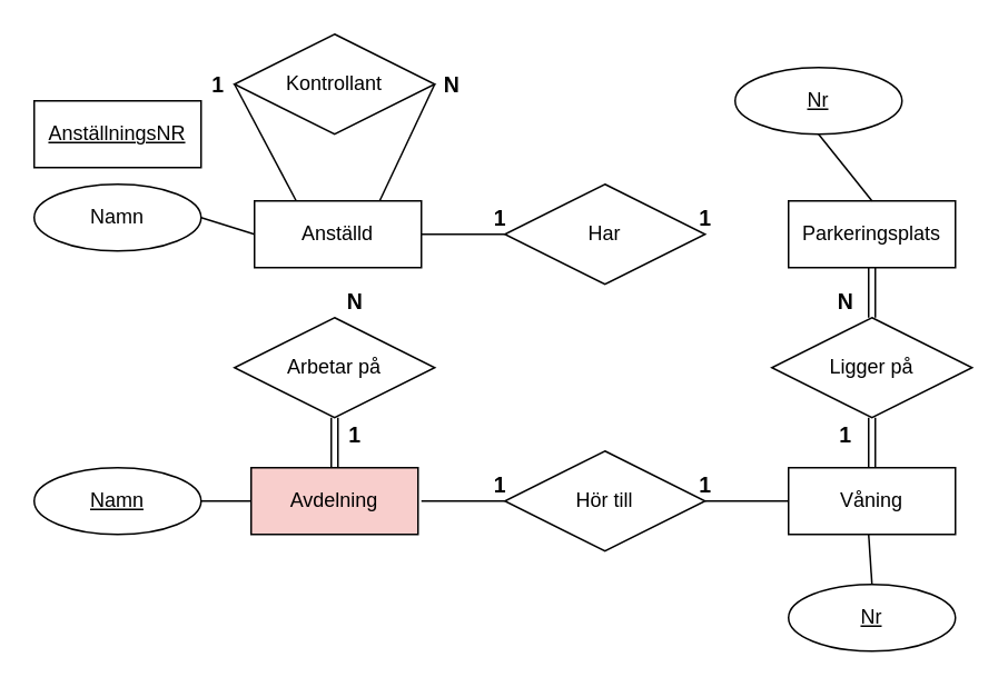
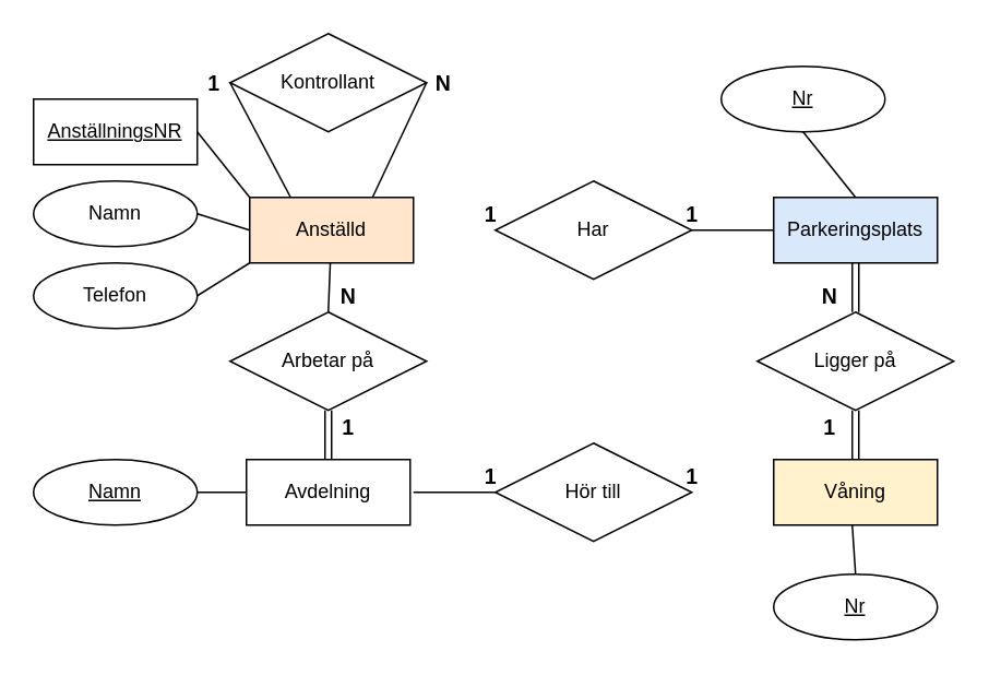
+ <mxCell id="34" value="" style="endArrow=none;html=1;rounded=0;exitX=1;exitY=0.5;exitDx=0;exitDy=0;entryX=0;entryY=0;entryDx=0;entryDy=0;" edge="1" parent="1" source="31" target="2"><mxGeometry relative="1" as="geometry"><mxPoint x="320" y="230" as="sourcePoint" /><mxPoint x="480" y="230" as="targetPoint" /></mxGeometry></mxCell>
- <mxCell id="2" value="Anställd" style="whiteSpace=wrap;html=1;align=center;" vertex="1" parent="1"><mxGeometry x="152" y="120" width="100" height="40" as="geometry" /></mxCell>
+ <mxCell id="2" value="Anställd" style="whiteSpace=wrap;html=1;align=center;fillColor=#ffe6cc;" vertex="1" parent="1"><mxGeometry x="152" y="120" width="100" height="40" as="geometry" /></mxCell>
- <mxCell id="15" value="" style="endArrow=none;html=1;rounded=0;exitX=1;exitY=0.5;exitDx=0;exitDy=0;entryX=0;entryY=0.5;entryDx=0;entryDy=0;" edge="1" parent="1" source="2" target="14"><mxGeometry relative="1" as="geometry"><mxPoint x="422" y="200" as="sourcePoint" /><mxPoint x="582" y="200" as="targetPoint" /></mxGeometry></mxCell>
+ <mxCell id="16" value="" style="endArrow=none;html=1;rounded=0;exitX=1;exitY=0.5;exitDx=0;exitDy=0;entryX=0;entryY=0.5;entryDx=0;entryDy=0;" edge="1" parent="1" source="14" target="6"><mxGeometry relative="1" as="geometry"><mxPoint x="422" y="200" as="sourcePoint" /><mxPoint x="582" y="200" as="targetPoint" /></mxGeometry></mxCell>
- <mxCell id="6" value="Parkeringsplats" style="whiteSpace=wrap;html=1;align=center;" vertex="1" parent="1"><mxGeometry x="472" y="120" width="100" height="40" as="geometry" /></mxCell>
+ <mxCell id="6" value="Parkeringsplats" style="whiteSpace=wrap;html=1;align=center;fillColor=#dae8fc;" vertex="1" parent="1"><mxGeometry x="472" y="120" width="100" height="40" as="geometry" /></mxCell>
+ <mxCell id="36" value="" style="endArrow=none;html=1;rounded=0;exitX=1;exitY=0.5;exitDx=0;exitDy=0;entryX=0;entryY=1;entryDx=0;entryDy=0;" edge="1" parent="1" source="33" target="2"><mxGeometry relative="1" as="geometry"><mxPoint x="320" y="230" as="sourcePoint" /><mxPoint x="480" y="230" as="targetPoint" /></mxGeometry></mxCell>
+ <mxCell id="26" value="" style="endArrow=none;html=1;rounded=0;exitX=0.5;exitY=0;exitDx=0;exitDy=0;" edge="1" parent="1" source="25" target="2"><mxGeometry relative="1" as="geometry"><mxPoint x="422" y="200" as="sourcePoint" /><mxPoint x="582" y="200" as="targetPoint" /></mxGeometry></mxCell>
+ <mxCell id="33" value="Telefon" style="ellipse;whiteSpace=wrap;html=1;align=center;" vertex="1" parent="1"><mxGeometry x="20" y="160" width="100" height="40" as="geometry" /></mxCell>
- <mxCell id="4" value="Avdelning" style="whiteSpace=wrap;html=1;align=center;fillColor=#f8cecc;" vertex="1" parent="1"><mxGeometry x="150" y="280" width="100" height="40" as="geometry" /></mxCell>
+ <mxCell id="4" value="Avdelning" style="whiteSpace=wrap;html=1;align=center;" vertex="1" parent="1"><mxGeometry x="150" y="280" width="100" height="40" as="geometry" /></mxCell>
- <mxCell id="24" value="" style="endArrow=none;html=1;rounded=0;exitX=1;exitY=0.5;exitDx=0;exitDy=0;entryX=0;entryY=0.5;entryDx=0;entryDy=0;" edge="1" parent="1" source="22" target="8"><mxGeometry relative="1" as="geometry"><mxPoint x="422" y="200" as="sourcePoint" /><mxPoint x="582" y="200" as="targetPoint" /></mxGeometry></mxCell>
- <mxCell id="8" value="Våning" style="whiteSpace=wrap;html=1;align=center;" vertex="1" parent="1"><mxGeometry x="472" y="280" width="100" height="40" as="geometry" /></mxCell>
+ <mxCell id="8" value="Våning" style="whiteSpace=wrap;html=1;align=center;fillColor=#fff2cc;" vertex="1" parent="1"><mxGeometry x="472" y="280" width="100" height="40" as="geometry" /></mxCell>
